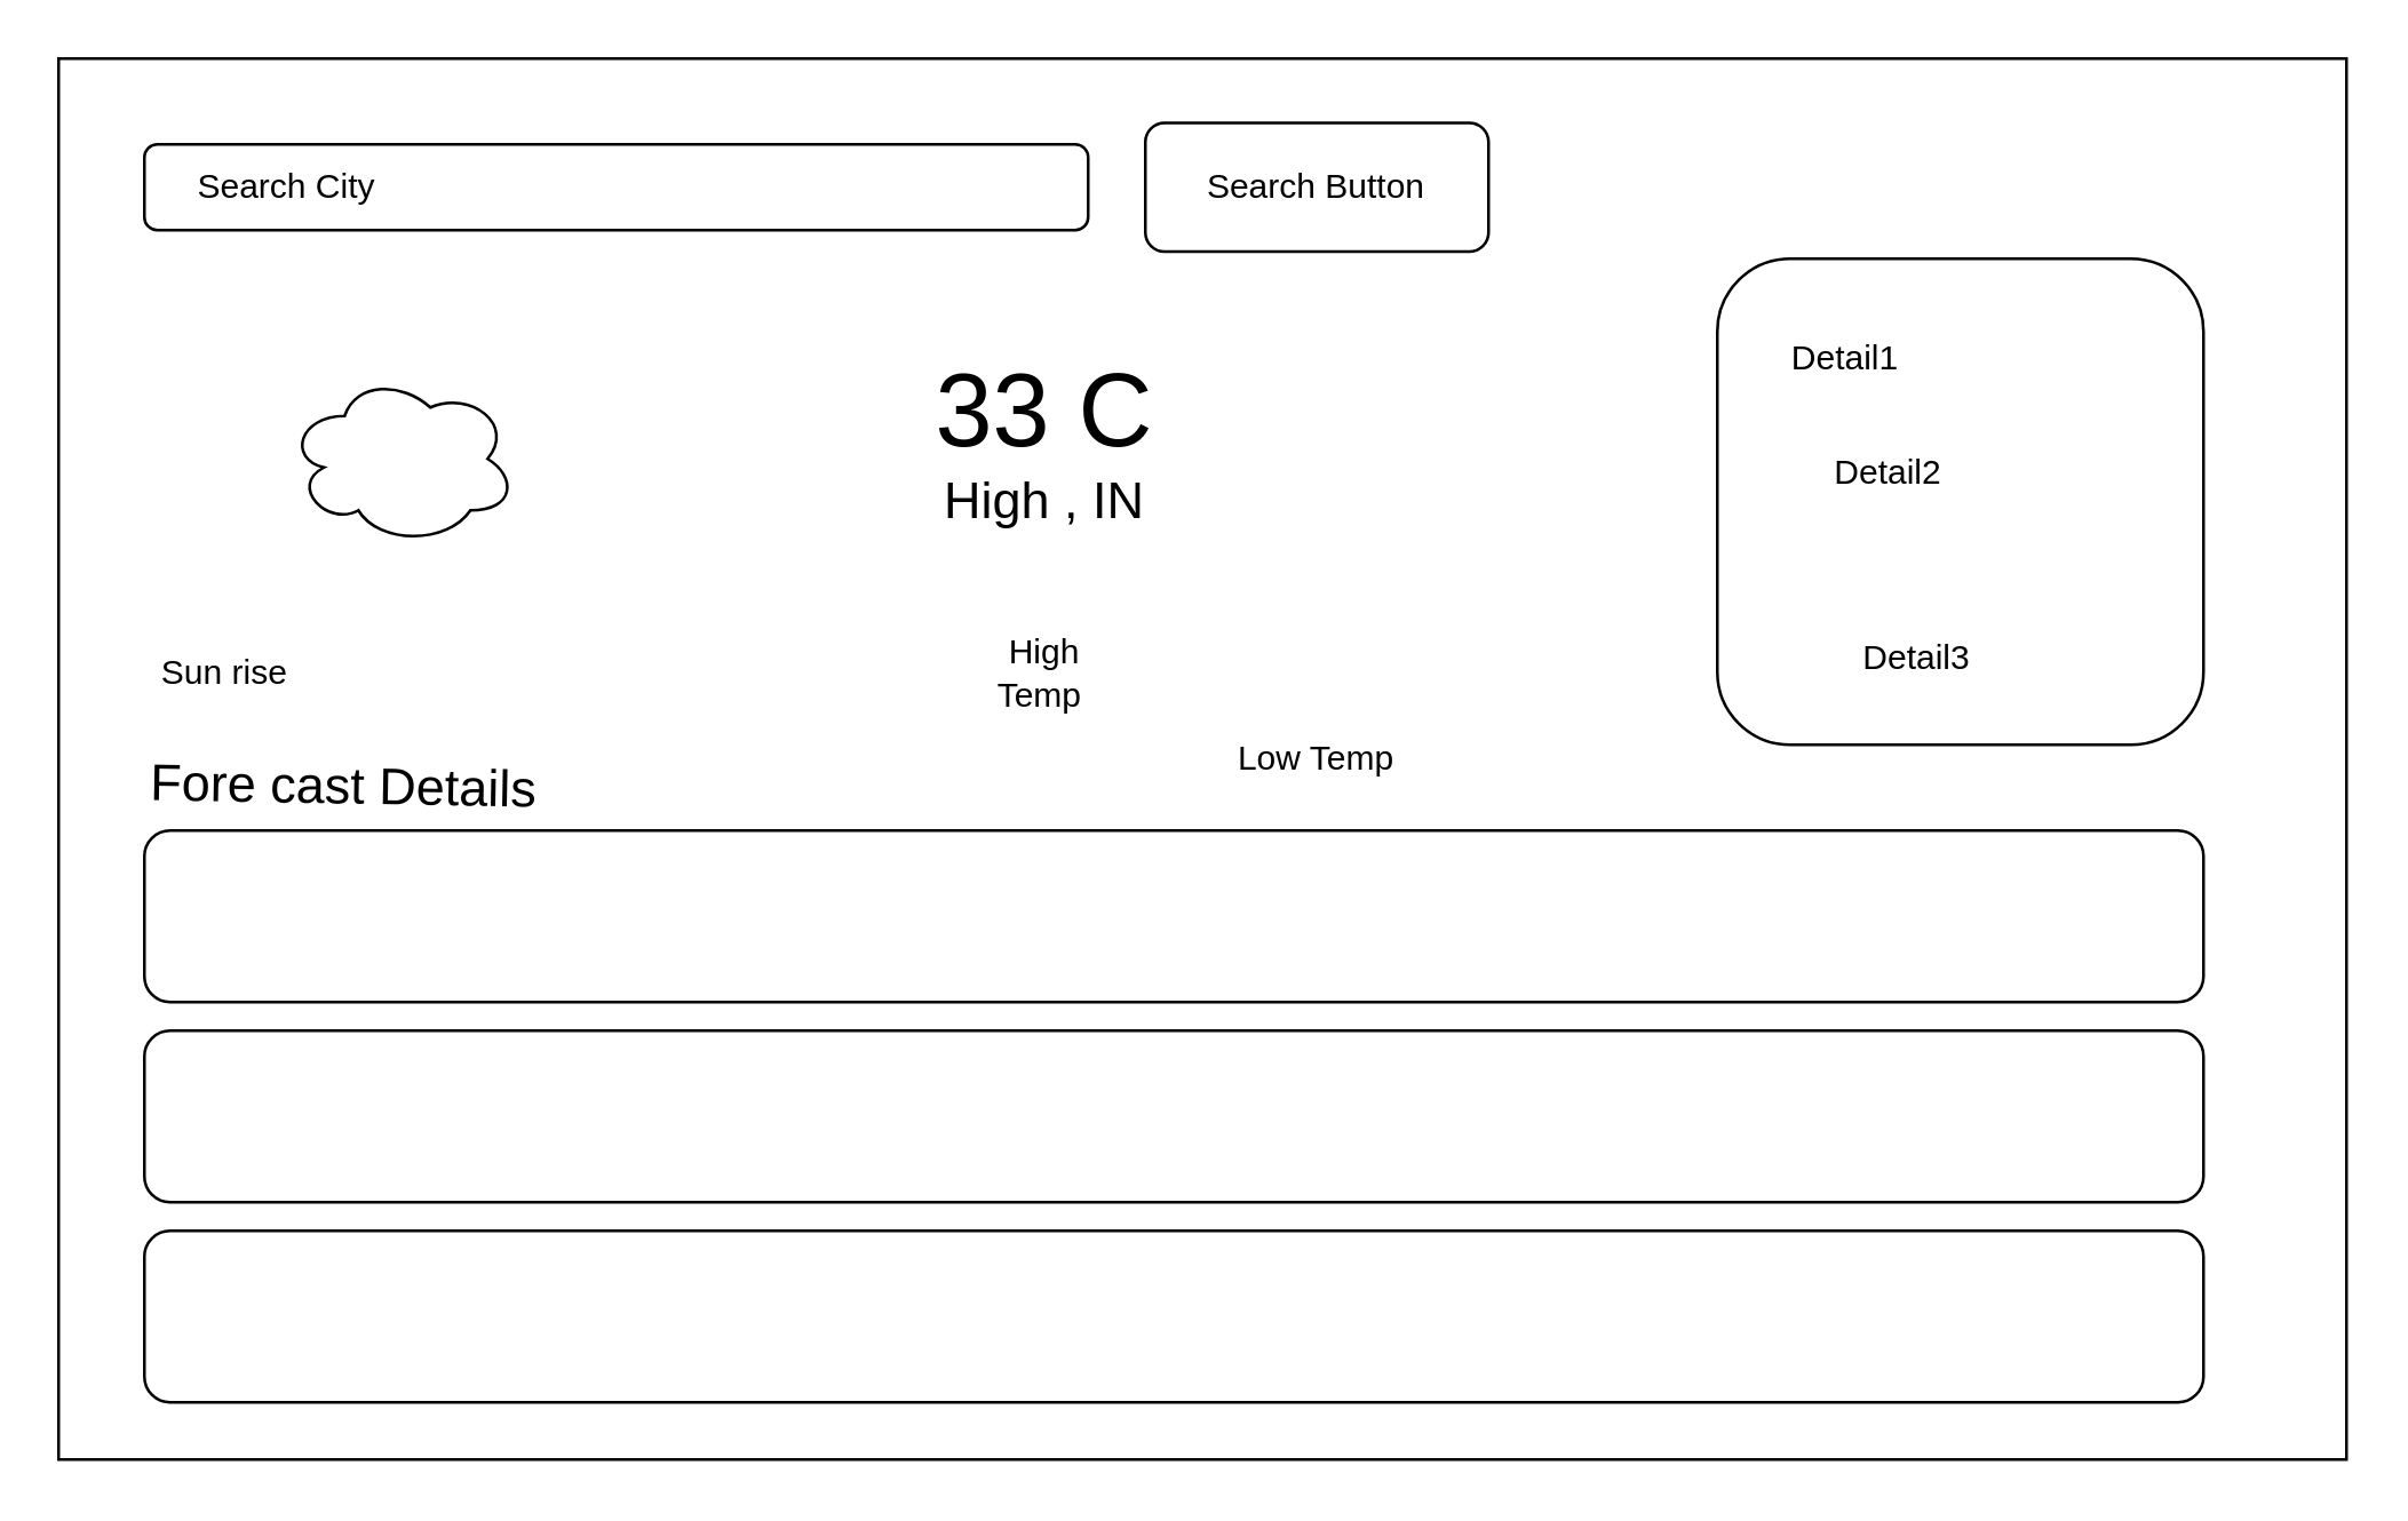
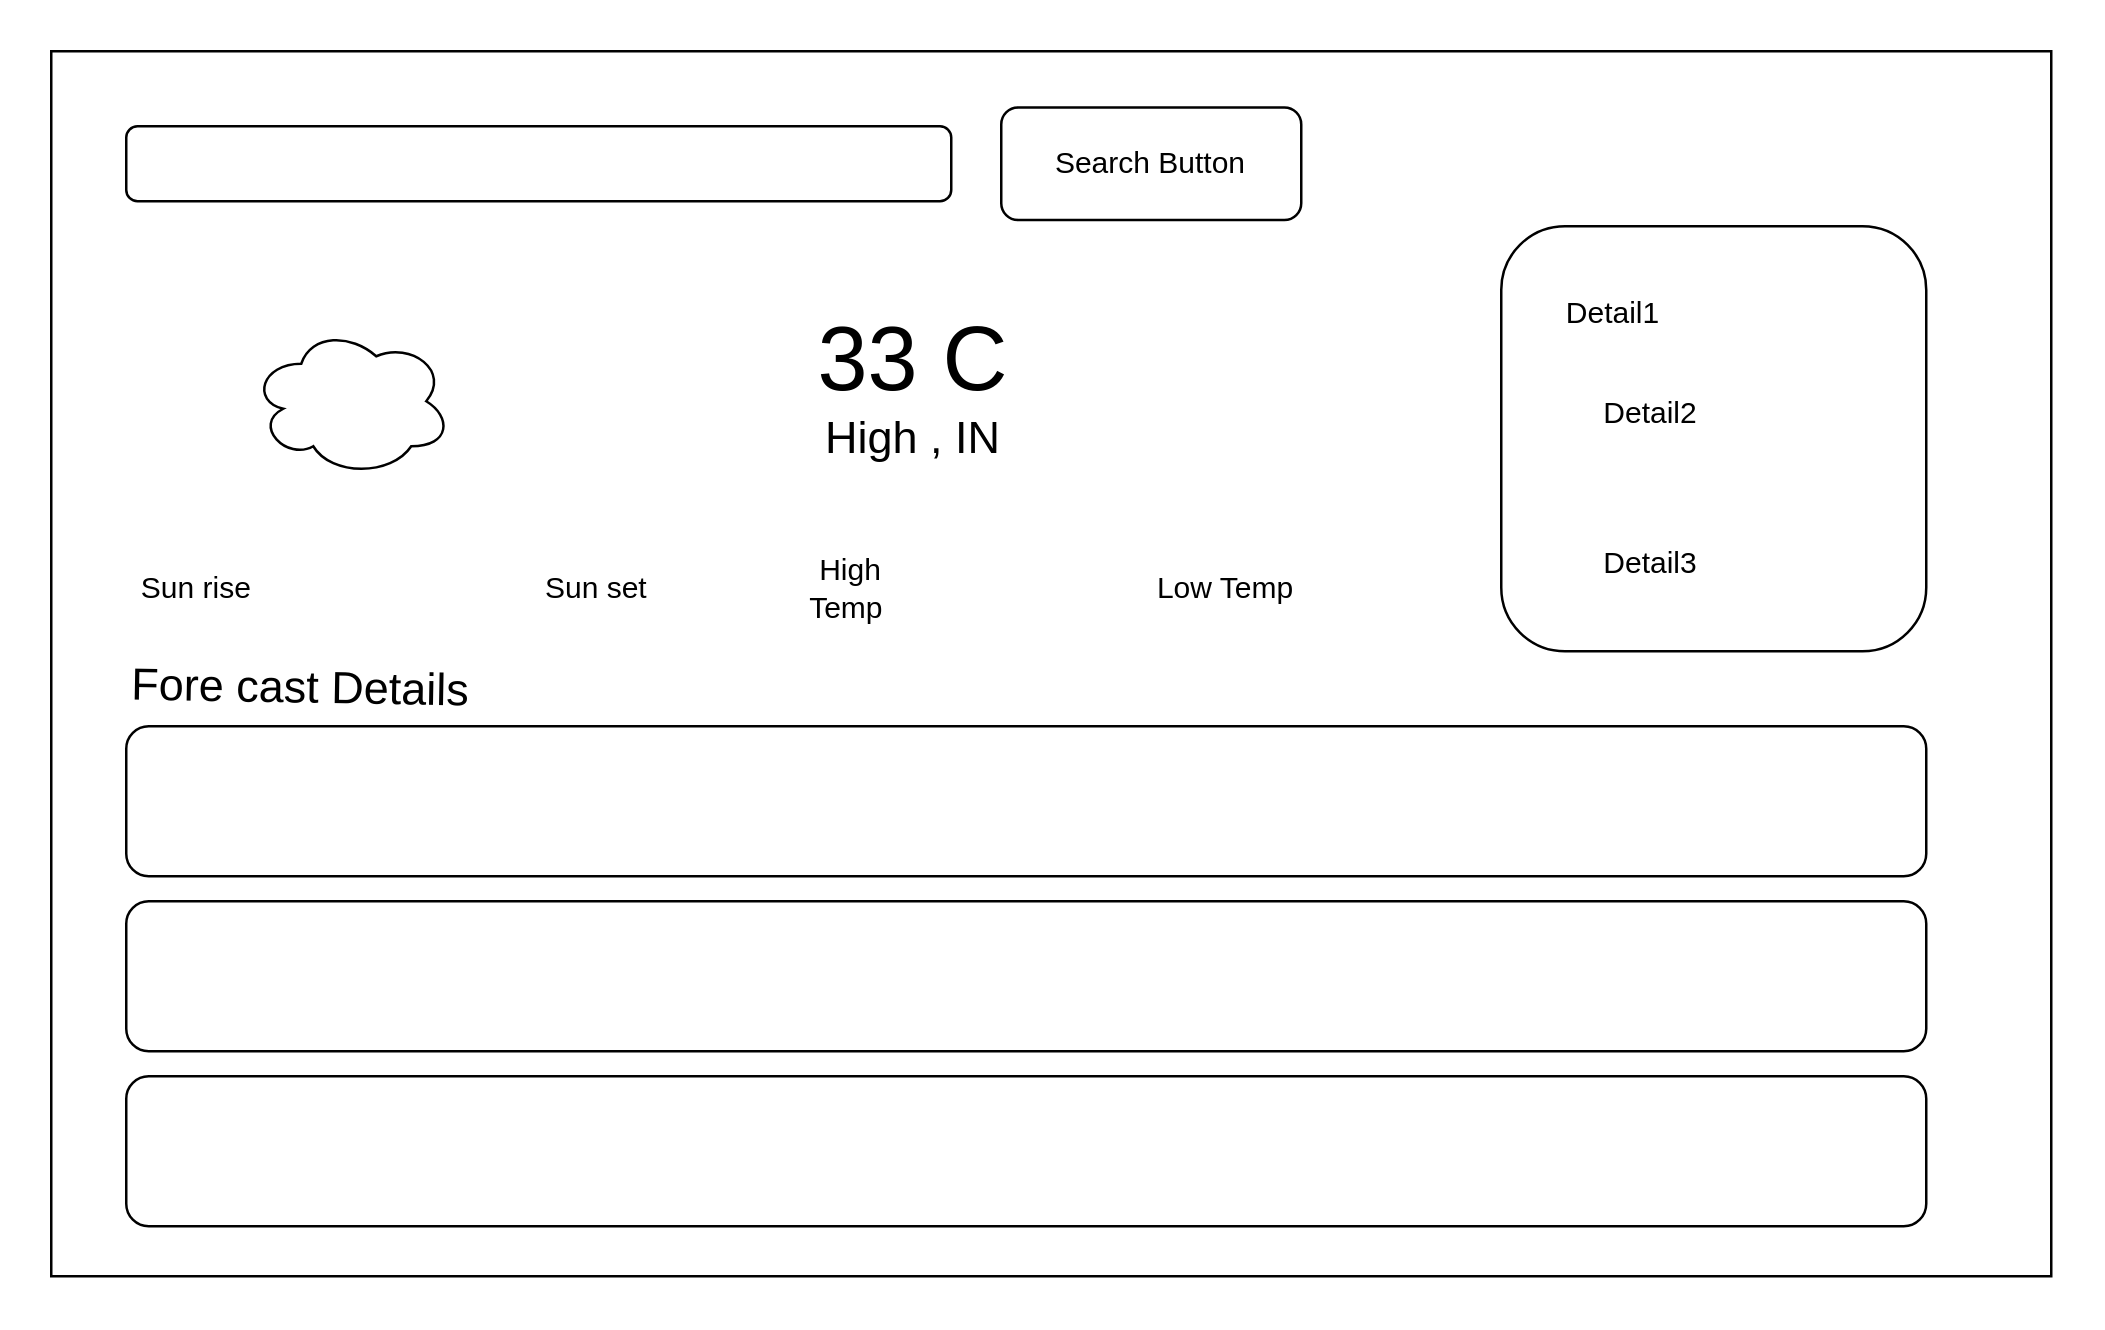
- <mxCell id="20" value="Search City" style="text;html=1;align=center;verticalAlign=middle;whiteSpace=wrap;rounded=0;" vertex="1" parent="1"><mxGeometry x="50" y="50" width="100" height="30" as="geometry" /></mxCell>
- <mxCell id="19" value="Detail3" style="text;html=1;align=center;verticalAlign=middle;whiteSpace=wrap;rounded=0;" vertex="1" parent="1"><mxGeometry x="640" y="215" width="60" height="30" as="geometry" /></mxCell>
+ <mxCell id="19" value="Detail3" style="text;html=1;align=center;verticalAlign=middle;whiteSpace=wrap;rounded=0;" vertex="1" parent="1"><mxGeometry x="630" y="210" width="60" height="30" as="geometry" /></mxCell>
+ <mxCell id="15" value="Sun set&amp;nbsp;" style="text;html=1;align=center;verticalAlign=middle;whiteSpace=wrap;rounded=0;" vertex="1" parent="1"><mxGeometry x="210" y="220" width="60" height="30" as="geometry" /></mxCell>
- <mxCell id="14" value="High Temp&amp;nbsp;" style="text;html=1;align=center;verticalAlign=middle;whiteSpace=wrap;rounded=0;" vertex="1" parent="1"><mxGeometry x="335" y="220" width="60" height="30" as="geometry" /></mxCell>
+ <mxCell id="14" value="High Temp&amp;nbsp;" style="text;html=1;align=center;verticalAlign=middle;whiteSpace=wrap;rounded=0;" vertex="1" parent="1"><mxGeometry x="310" y="220" width="60" height="30" as="geometry" /></mxCell>
- <mxCell id="13" value="Low Temp" style="text;html=1;align=center;verticalAlign=middle;whiteSpace=wrap;rounded=0;" vertex="1" parent="1"><mxGeometry x="430" y="250" width="60" height="30" as="geometry" /></mxCell>
+ <mxCell id="13" value="Low Temp" style="text;html=1;align=center;verticalAlign=middle;whiteSpace=wrap;rounded=0;" vertex="1" parent="1"><mxGeometry x="460" y="220" width="60" height="30" as="geometry" /></mxCell>
